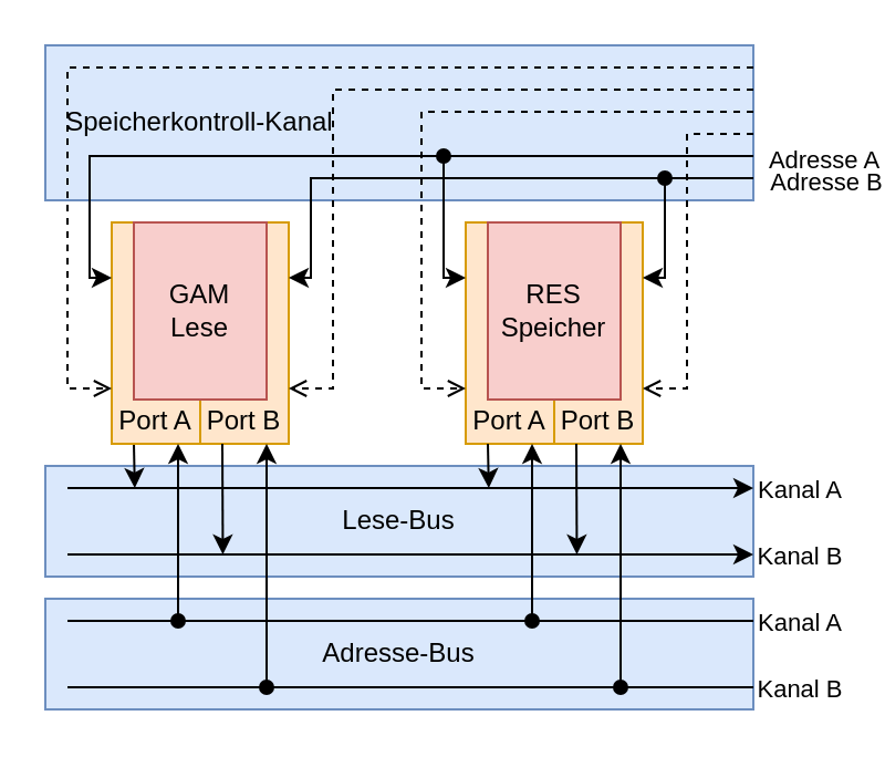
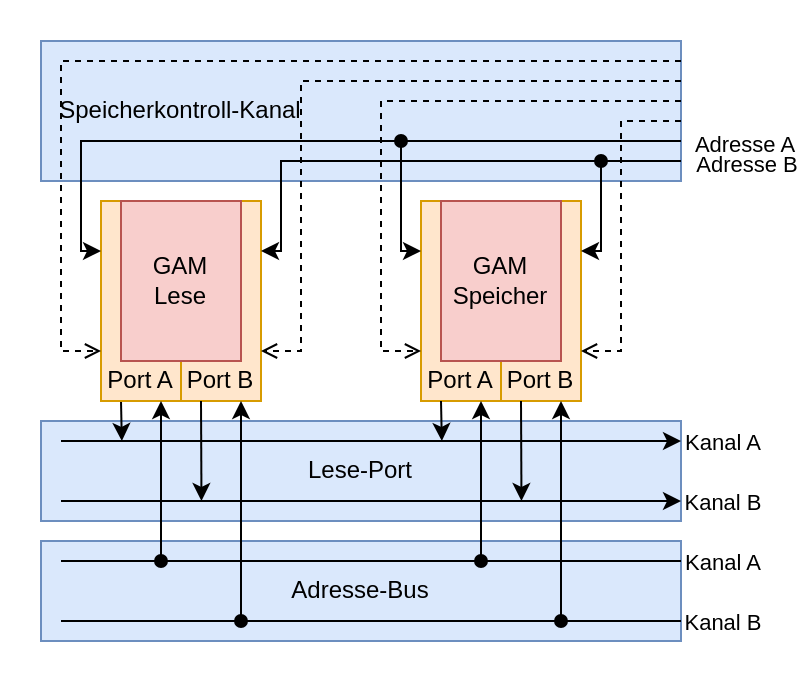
- <mxCell id="16" value="RES&lt;br&gt;Speicher" style="rounded=0;whiteSpace=wrap;html=1;fillColor=#f8cecc;strokeColor=#b85450;" vertex="1" parent="1"><mxGeometry x="220" y="100" width="60" height="80" as="geometry" /></mxCell>
+ <mxCell id="16" value="GAM&lt;br&gt;Speicher" style="rounded=0;whiteSpace=wrap;html=1;fillColor=#f8cecc;strokeColor=#b85450;" vertex="1" parent="1"><mxGeometry x="220" y="100" width="60" height="80" as="geometry" /></mxCell>
- <mxCell id="5" value="Lese-Bus" style="rounded=0;whiteSpace=wrap;html=1;fillColor=#dae8fc;strokeColor=#6c8ebf;" vertex="1" parent="1"><mxGeometry x="20" y="210" width="320" height="50" as="geometry" /></mxCell>
+ <mxCell id="5" value="Lese-Port" style="rounded=0;whiteSpace=wrap;html=1;fillColor=#dae8fc;strokeColor=#6c8ebf;" vertex="1" parent="1"><mxGeometry x="20" y="210" width="320" height="50" as="geometry" /></mxCell>
